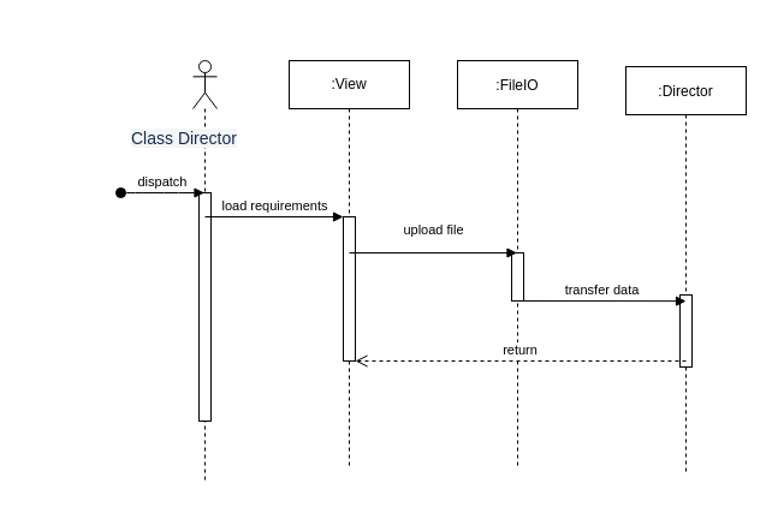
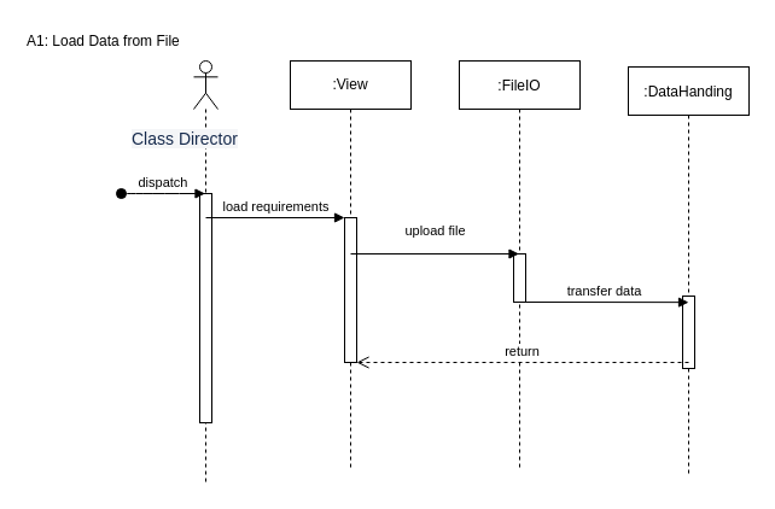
+ <mxCell id="10" value="A1: Load Data from File" style="text;whiteSpace=wrap;html=1;" parent="1" vertex="1"><mxGeometry x="20" y="20" width="150" height="30" as="geometry" /></mxCell>
- <mxCell id="4" value=":Director" style="shape=umlLifeline;perimeter=lifelinePerimeter;container=1;collapsible=0;recursiveResize=0;rounded=0;shadow=0;strokeWidth=1;" parent="1" vertex="1"><mxGeometry x="520" y="55" width="100" height="340" as="geometry" /></mxCell>
+ <mxCell id="4" value=":DataHanding" style="shape=umlLifeline;perimeter=lifelinePerimeter;container=1;collapsible=0;recursiveResize=0;rounded=0;shadow=0;strokeWidth=1;" parent="1" vertex="1"><mxGeometry x="520" y="55" width="100" height="340" as="geometry" /></mxCell>
